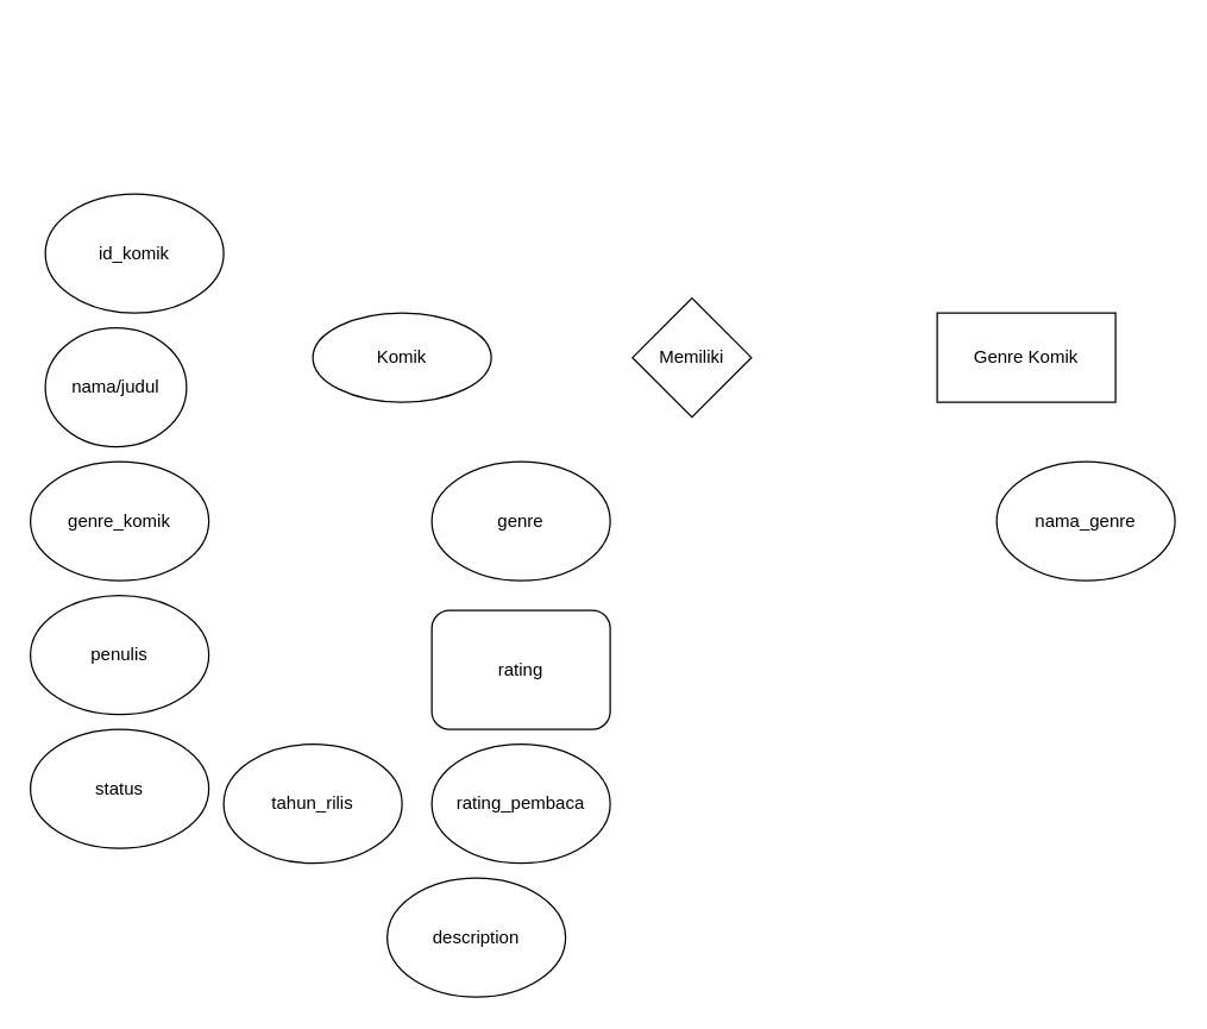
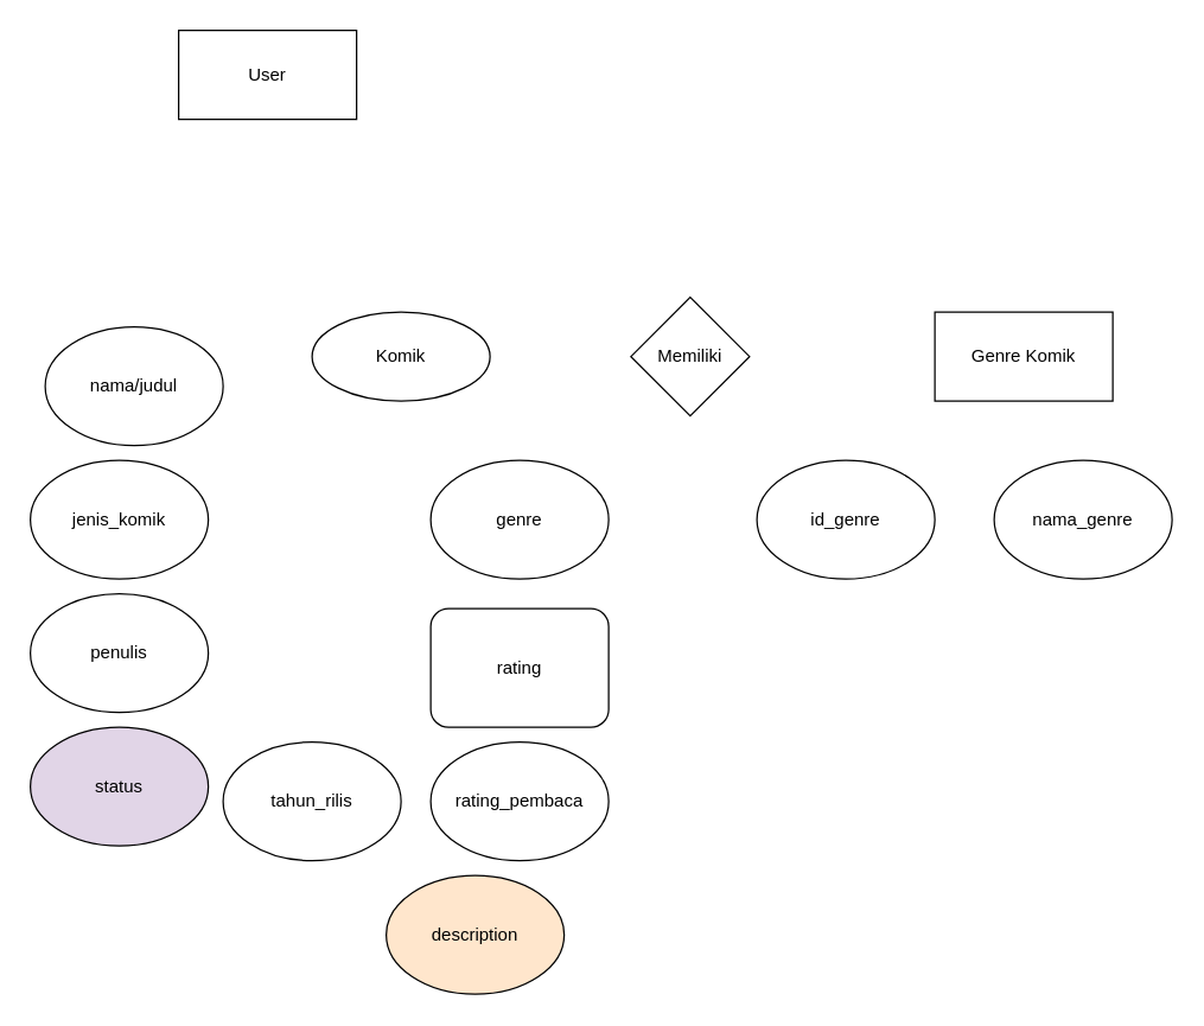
+ <mxCell id="4" value="User" style="rounded=0;whiteSpace=wrap;html=1;" vertex="1" parent="1"><mxGeometry x="120" y="20" width="120" height="60" as="geometry" /></mxCell>
- <mxCell id="6" value="id_komik" style="ellipse;whiteSpace=wrap;html=1;" vertex="1" parent="1"><mxGeometry x="30" y="130" width="120" height="80" as="geometry" /></mxCell>
- <mxCell id="7" value="nama/judul" style="ellipse;whiteSpace=wrap;html=1;" vertex="1" parent="1"><mxGeometry x="30" y="220" width="95" height="80" as="geometry" /></mxCell>
+ <mxCell id="7" value="nama/judul" style="ellipse;whiteSpace=wrap;html=1;" vertex="1" parent="1"><mxGeometry x="30" y="220" width="120" height="80" as="geometry" /></mxCell>
- <mxCell id="10" value="genre_komik" style="ellipse;whiteSpace=wrap;html=1;" vertex="1" parent="1"><mxGeometry x="20" y="310" width="120" height="80" as="geometry" /></mxCell>
+ <mxCell id="10" value="jenis_komik" style="ellipse;whiteSpace=wrap;html=1;" vertex="1" parent="1"><mxGeometry x="20" y="310" width="120" height="80" as="geometry" /></mxCell>
+ <mxCell id="15" value="id_genre" style="ellipse;whiteSpace=wrap;html=1;" vertex="1" parent="1"><mxGeometry x="510" y="310" width="120" height="80" as="geometry" /></mxCell>
- <mxCell id="12" value="status" style="ellipse;whiteSpace=wrap;html=1;" vertex="1" parent="1"><mxGeometry x="20" y="490" width="120" height="80" as="geometry" /></mxCell>
+ <mxCell id="12" value="status" style="ellipse;whiteSpace=wrap;html=1;fillColor=#e1d5e7;" vertex="1" parent="1"><mxGeometry x="20" y="490" width="120" height="80" as="geometry" /></mxCell>
- <mxCell id="17" value="description" style="ellipse;whiteSpace=wrap;html=1;" vertex="1" parent="1"><mxGeometry x="260" y="590" width="120" height="80" as="geometry" /></mxCell>
+ <mxCell id="17" value="description" style="ellipse;whiteSpace=wrap;html=1;fillColor=#ffe6cc;" vertex="1" parent="1"><mxGeometry x="260" y="590" width="120" height="80" as="geometry" /></mxCell>
